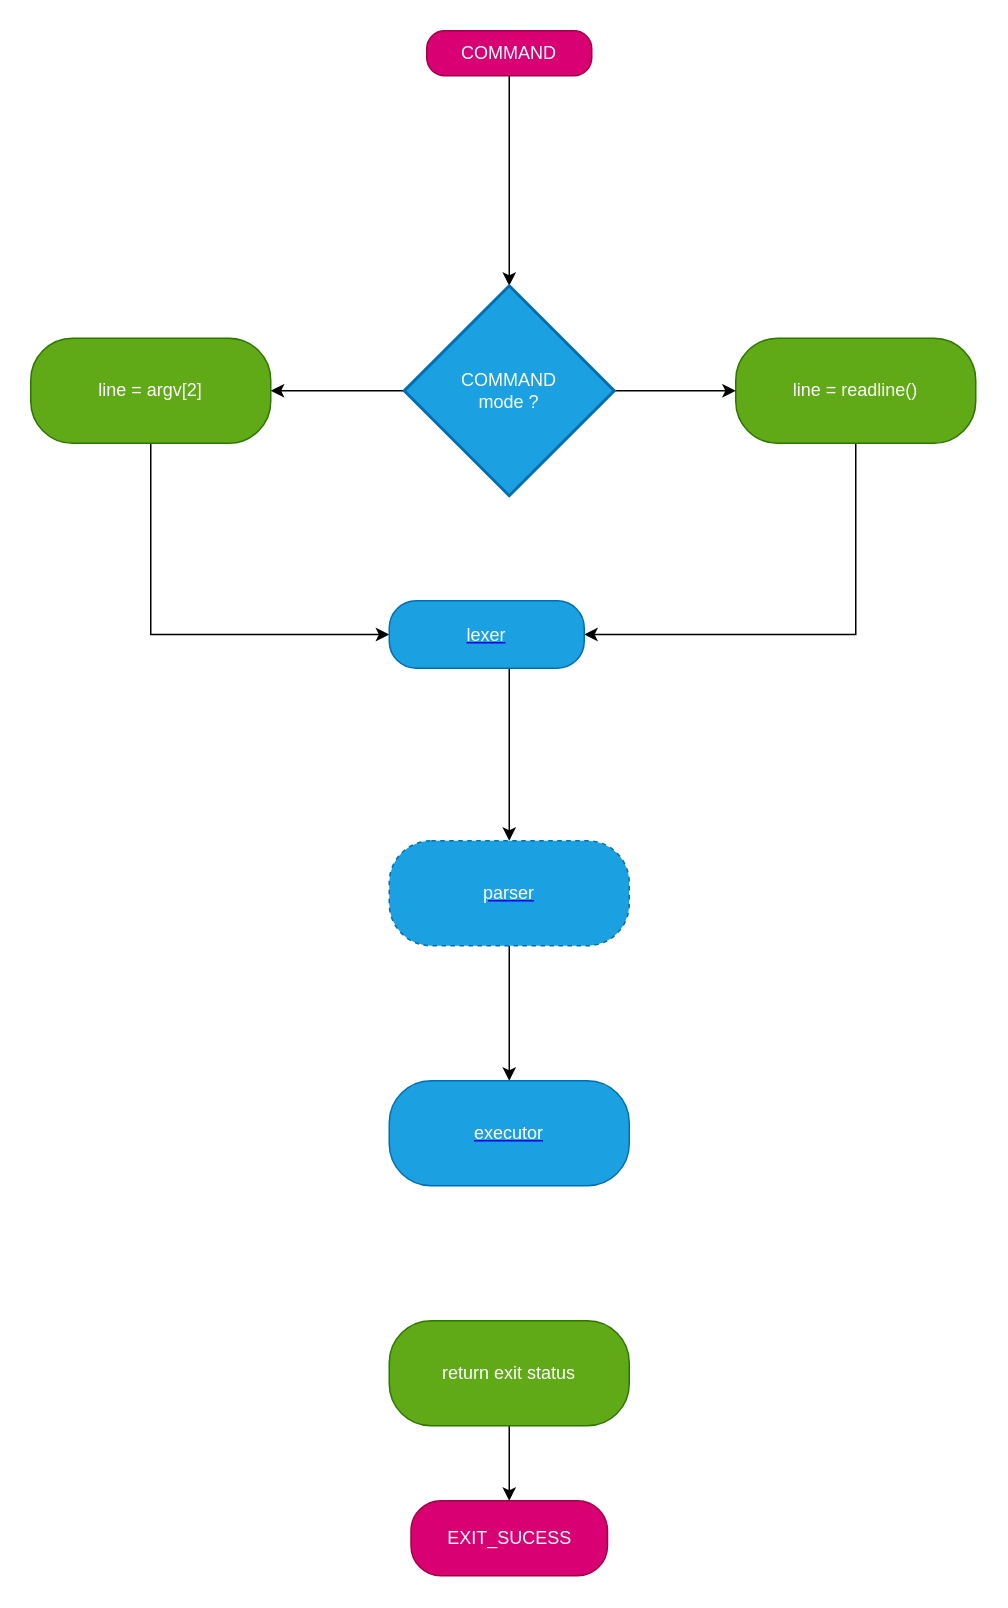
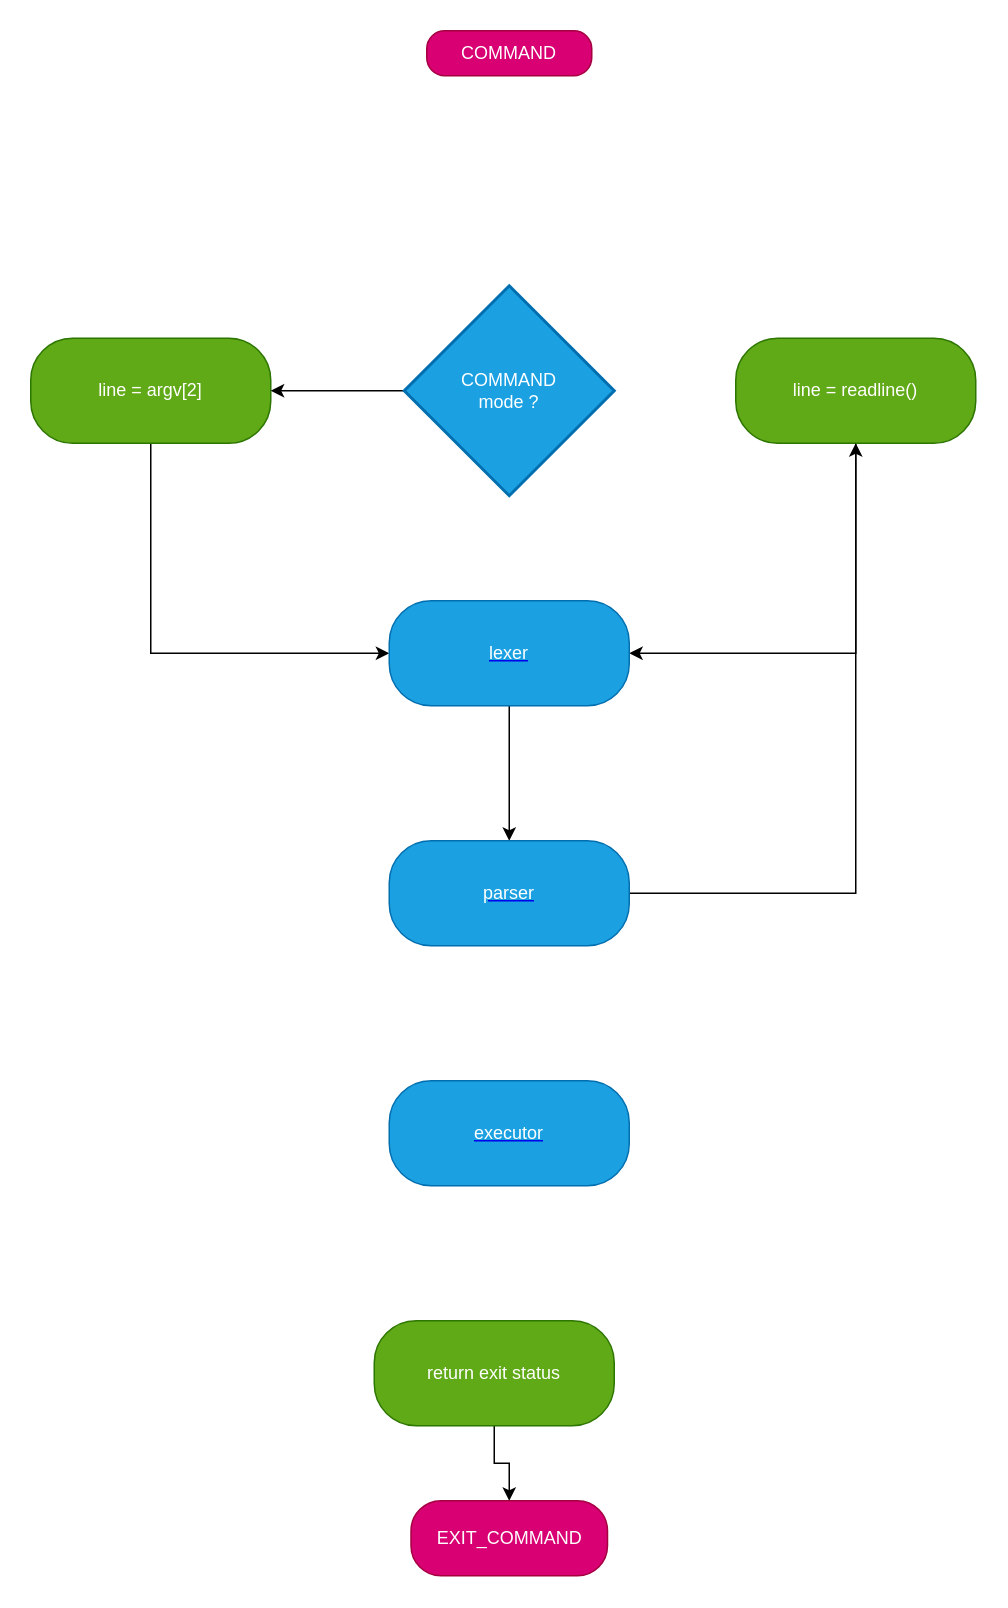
- <mxCell id="2" value="" style="edgeStyle=orthogonalEdgeStyle;rounded=0;orthogonalLoop=1;jettySize=auto;html=1;fontFamily=Helvetica;fontSize=12;fontColor=#ffffff;entryX=0.5;entryY=0;entryDx=0;entryDy=0;entryPerimeter=0;" parent="1" source="3" target="18" edge="1"><mxGeometry relative="1" as="geometry"><mxPoint x="339" y="130" as="targetPoint" /></mxGeometry></mxCell>
- <mxCell id="17" value="" style="edgeStyle=orthogonalEdgeStyle;rounded=0;orthogonalLoop=1;jettySize=auto;html=1;fontFamily=Helvetica;fontSize=12;fontColor=#ffffff;" parent="1" source="18" target="7" edge="1"><mxGeometry relative="1" as="geometry" /></mxCell>
- <mxCell id="12" value="&lt;a href=&quot;data:page/id,O6mtG7a669lBxqJ8-1FH&quot;&gt;&lt;font color=&quot;#ffffff&quot;&gt;lexer&lt;/font&gt;&lt;/a&gt;" style="rounded=1;whiteSpace=wrap;html=1;strokeColor=#006EAF;align=center;verticalAlign=middle;arcSize=40;fontFamily=Helvetica;fontSize=12;fontColor=#ffffff;fillColor=#1ba1e2;" parent="1" vertex="1"><mxGeometry x="259" y="400" width="130" height="45" as="geometry" /></mxCell>
+ <mxCell id="12" value="&lt;a href=&quot;data:page/id,O6mtG7a669lBxqJ8-1FH&quot;&gt;&lt;font color=&quot;#ffffff&quot;&gt;lexer&lt;/font&gt;&lt;/a&gt;" style="rounded=1;whiteSpace=wrap;html=1;strokeColor=#006EAF;align=center;verticalAlign=middle;arcSize=40;fontFamily=Helvetica;fontSize=12;fontColor=#ffffff;fillColor=#1ba1e2;" parent="1" vertex="1"><mxGeometry x="259" y="400" width="160" height="70" as="geometry" /></mxCell>
- <mxCell id="14" value="&lt;a href=&quot;data:page/id,v2jsAKDz1FYJqVJfGpmI&quot;&gt;&lt;font color=&quot;#ffffff&quot;&gt;parser&lt;/font&gt;&lt;/a&gt;" style="rounded=1;whiteSpace=wrap;html=1;align=center;verticalAlign=middle;arcSize=40;fontFamily=Helvetica;fontSize=12;fillColor=#1ba1e2;strokeColor=#006EAF;fontColor=#ffffff;dashed=1;" parent="1" vertex="1"><mxGeometry x="259" y="560" width="160" height="70" as="geometry" /></mxCell>
+ <mxCell id="14" value="&lt;a href=&quot;data:page/id,v2jsAKDz1FYJqVJfGpmI&quot;&gt;&lt;font color=&quot;#ffffff&quot;&gt;parser&lt;/font&gt;&lt;/a&gt;" style="rounded=1;whiteSpace=wrap;html=1;align=center;verticalAlign=middle;arcSize=40;fontFamily=Helvetica;fontSize=12;fillColor=#1ba1e2;strokeColor=#006EAF;fontColor=#ffffff;" parent="1" vertex="1"><mxGeometry x="259" y="560" width="160" height="70" as="geometry" /></mxCell>
- <mxCell id="13" value="" style="edgeStyle=orthogonalEdgeStyle;rounded=0;orthogonalLoop=1;jettySize=auto;html=1;fontFamily=Helvetica;fontSize=12;fontColor=#ffffff;" parent="1" source="14" target="15" edge="1"><mxGeometry relative="1" as="geometry" /></mxCell>
+ <mxCell id="13" value="" style="edgeStyle=orthogonalEdgeStyle;rounded=0;orthogonalLoop=1;jettySize=auto;html=1;fontFamily=Helvetica;fontSize=12;fontColor=#ffffff;" parent="1" source="14" target="7" edge="1"><mxGeometry relative="1" as="geometry" /></mxCell>
- <mxCell id="10" value="return exit status" style="rounded=1;whiteSpace=wrap;html=1;strokeColor=#2D7600;align=center;verticalAlign=middle;arcSize=40;fontFamily=Helvetica;fontSize=12;fontColor=#ffffff;fillColor=#60a917;" parent="1" vertex="1"><mxGeometry x="259" y="880" width="160" height="70" as="geometry" /></mxCell>
+ <mxCell id="10" value="return exit status" style="rounded=1;whiteSpace=wrap;html=1;strokeColor=#2D7600;align=center;verticalAlign=middle;arcSize=40;fontFamily=Helvetica;fontSize=12;fontColor=#ffffff;fillColor=#60a917;" parent="1" vertex="1"><mxGeometry x="249" y="880" width="160" height="70" as="geometry" /></mxCell>
- <mxCell id="4" value="EXIT_SUCESS" style="rounded=1;whiteSpace=wrap;html=1;fillColor=#d80073;fontColor=#ffffff;strokeColor=#A50040;arcSize=40;" parent="1" vertex="1"><mxGeometry x="273.5" y="1000" width="131" height="50" as="geometry" /></mxCell>
+ <mxCell id="4" value="EXIT_COMMAND" style="rounded=1;whiteSpace=wrap;html=1;fillColor=#d80073;fontColor=#ffffff;strokeColor=#A50040;arcSize=40;" parent="1" vertex="1"><mxGeometry x="273.5" y="1000" width="131" height="50" as="geometry" /></mxCell>
